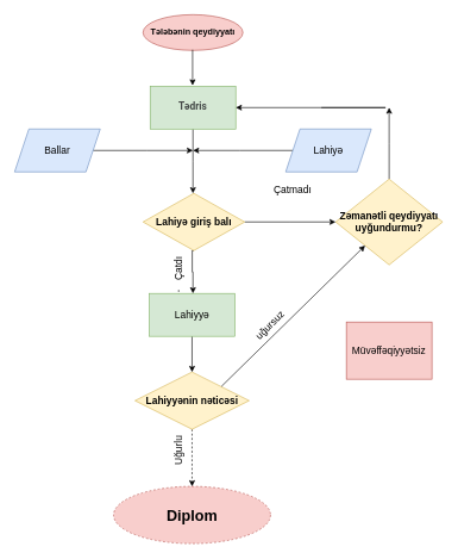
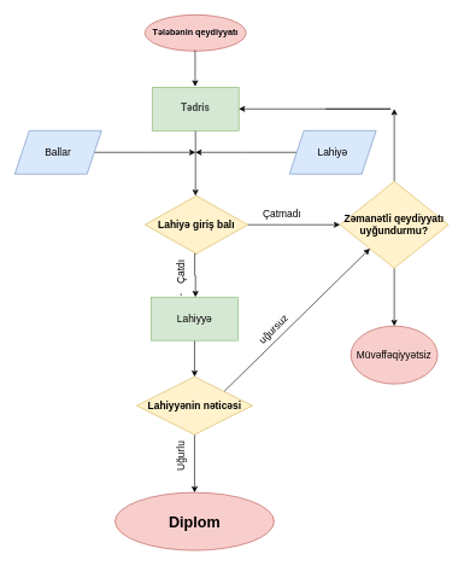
- <mxCell id="18" value="Çatmadı" style="text;strokeColor=none;align=center;fillColor=none;html=1;verticalAlign=middle;whiteSpace=wrap;rounded=0;labelBorderColor=none;fontSize=14;" vertex="1" parent="1"><mxGeometry x="380" y="250" width="60" height="30" as="geometry" /></mxCell>
+ <mxCell id="18" value="Çatmadı" style="text;strokeColor=none;align=center;fillColor=none;html=1;verticalAlign=middle;whiteSpace=wrap;rounded=0;labelBorderColor=none;fontSize=14;" vertex="1" parent="1"><mxGeometry x="360" y="280" width="60" height="30" as="geometry" /></mxCell>
+ <mxCell id="14" style="edgeStyle=orthogonalEdgeStyle;rounded=0;orthogonalLoop=1;jettySize=auto;html=1;exitX=0.5;exitY=1;exitDx=0;exitDy=0;fontSize=14;" edge="1" parent="1" source="15" target="17"><mxGeometry relative="1" as="geometry"><mxPoint x="545" y="490" as="targetPoint" /></mxGeometry></mxCell>
- <mxCell id="17" value="Müvəffəqiyyətsiz" style="whiteSpace=wrap;html=1;labelBorderColor=none;fontSize=14;fillColor=#f8cecc;strokeColor=#b85450;rounded=0;" vertex="1" parent="1"><mxGeometry x="485" y="450" width="120" height="80" as="geometry" /></mxCell>
+ <mxCell id="17" value="Müvəffəqiyyətsiz" style="ellipse;whiteSpace=wrap;html=1;labelBorderColor=none;fontSize=14;fillColor=#f8cecc;strokeColor=#b85450;" vertex="1" parent="1"><mxGeometry x="485" y="450" width="120" height="80" as="geometry" /></mxCell>
- <mxCell id="21" value="" style="edgeStyle=orthogonalEdgeStyle;rounded=0;orthogonalLoop=1;jettySize=auto;html=1;fontSize=14;dashed=1;" edge="1" parent="1" source="22" target="26"><mxGeometry relative="1" as="geometry" /></mxCell>
+ <mxCell id="21" value="" style="edgeStyle=orthogonalEdgeStyle;rounded=0;orthogonalLoop=1;jettySize=auto;html=1;fontSize=14;" edge="1" parent="1" source="22" target="26"><mxGeometry relative="1" as="geometry" /></mxCell>
- <mxCell id="26" value="Diplom" style="ellipse;whiteSpace=wrap;html=1;fontSize=21;labelBorderColor=none;fillColor=#f8cecc;strokeColor=#b85450;fontStyle=1;dashed=1;" vertex="1" parent="1"><mxGeometry x="158.75" y="680" width="220" height="80" as="geometry" /></mxCell>
+ <mxCell id="26" value="Diplom" style="ellipse;whiteSpace=wrap;html=1;fontSize=21;labelBorderColor=none;fillColor=#f8cecc;strokeColor=#b85450;fontStyle=1" vertex="1" parent="1"><mxGeometry x="158.75" y="680" width="220" height="80" as="geometry" /></mxCell>
